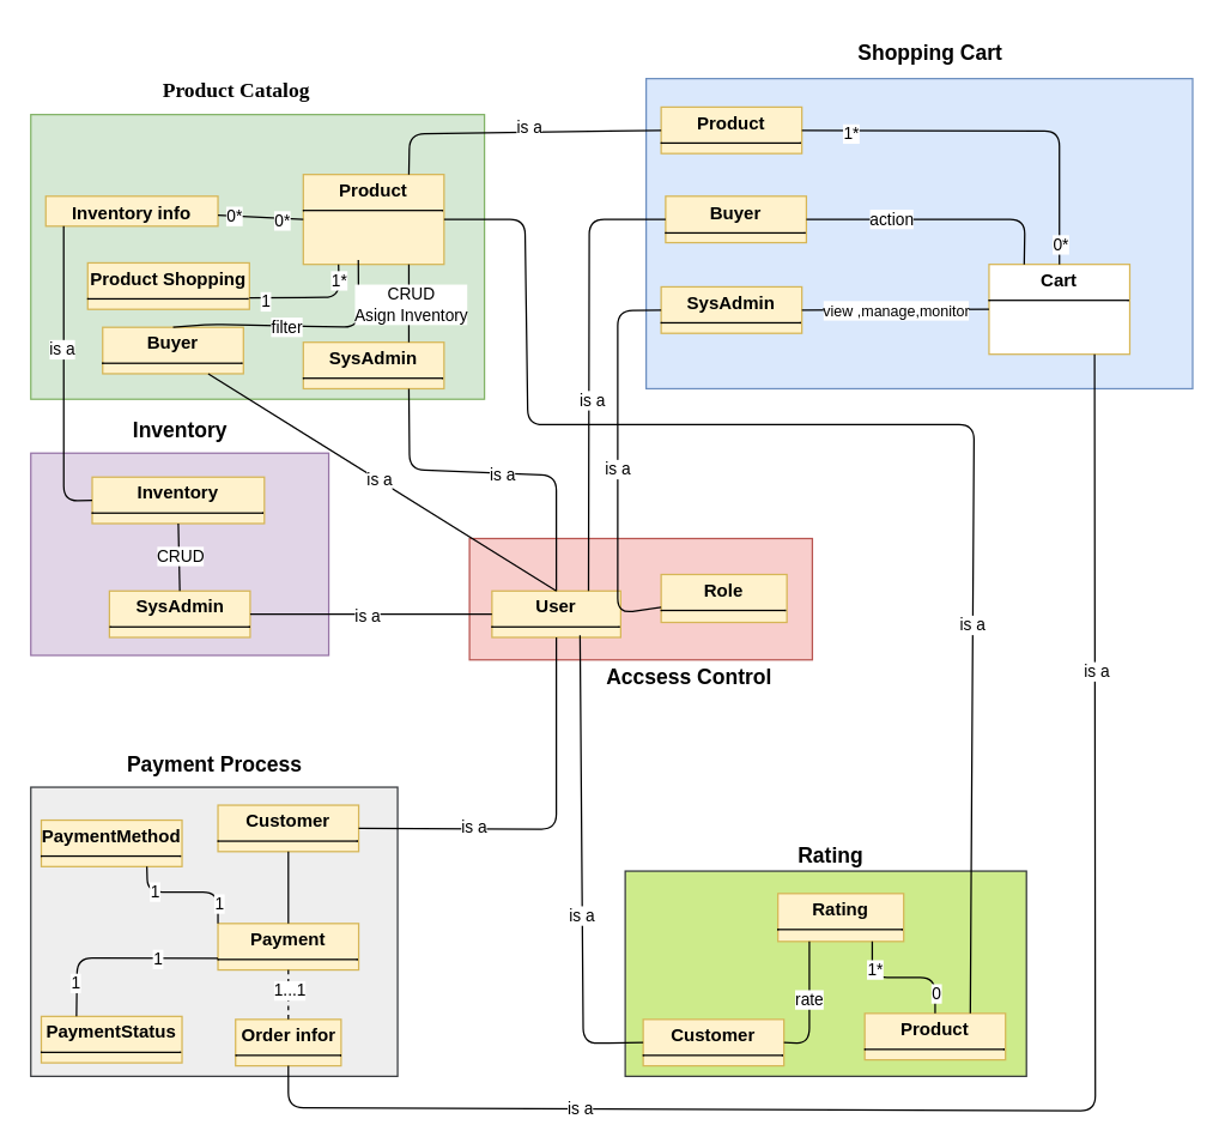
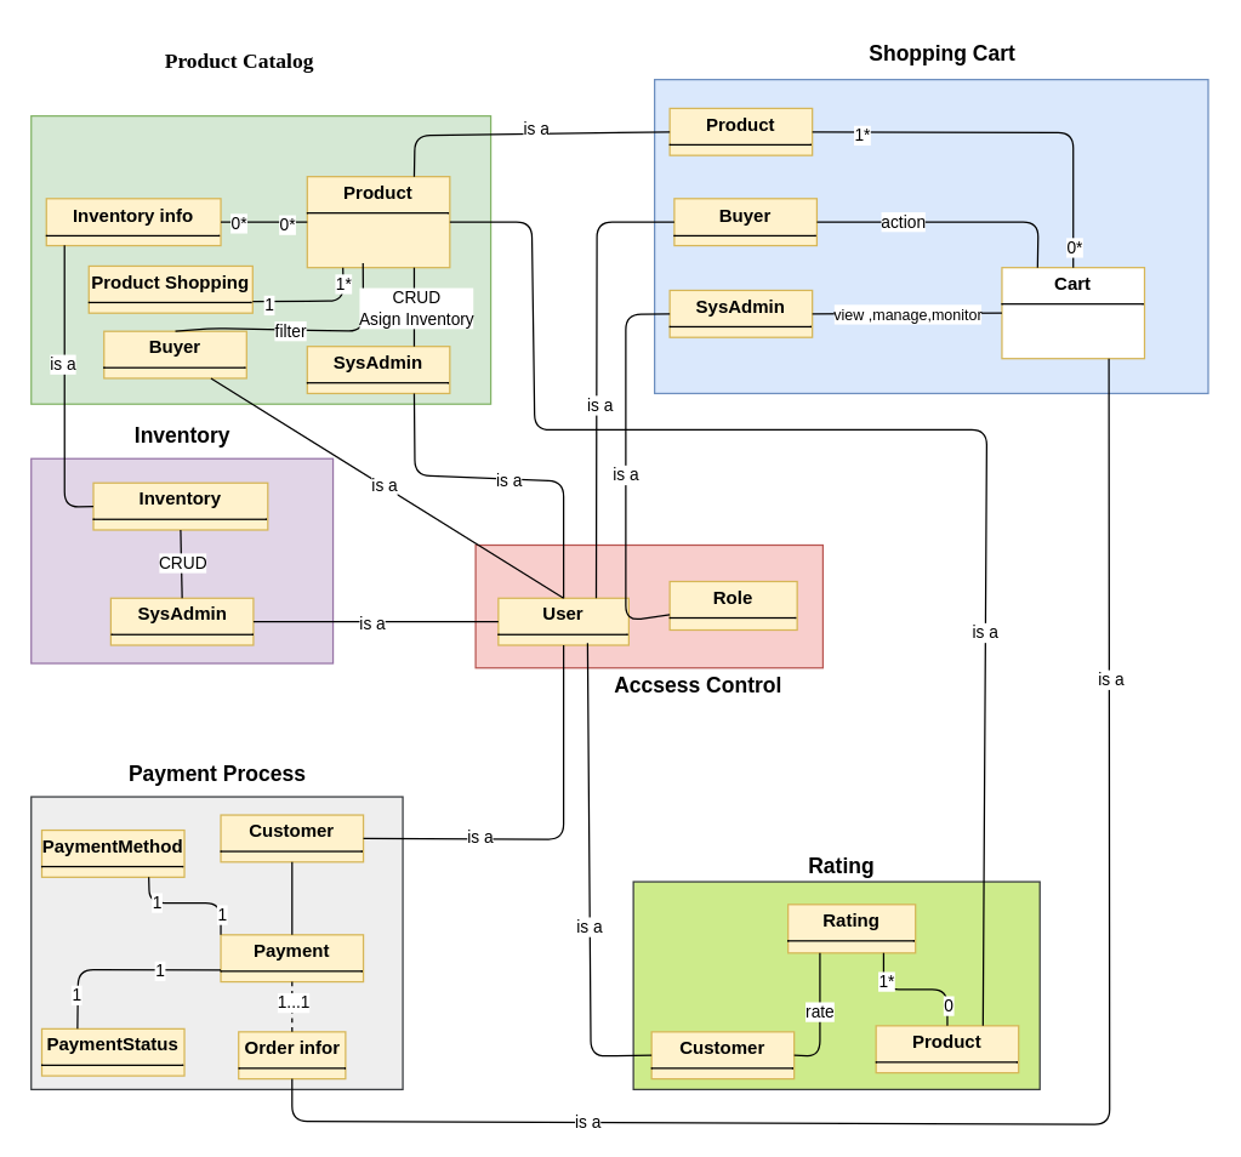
- <mxCell id="6" value="&lt;span id=&quot;docs-internal-guid-caf21a8d-7fff-bb1c-4ec3-5bf2409af63d&quot;&gt;&lt;span style=&quot;font-family: &amp;quot;Times New Roman&amp;quot;, serif; background-color: transparent; font-variant-numeric: normal; font-variant-east-asian: normal; font-variant-alternates: normal; font-variant-position: normal; font-variant-emoji: normal; vertical-align: baseline; white-space-collapse: preserve;&quot;&gt;&lt;b style=&quot;&quot;&gt;&lt;font style=&quot;font-size: 14px;&quot;&gt;Product Catalog&lt;/font&gt;&lt;/b&gt;&lt;/span&gt;&lt;/span&gt;" style="text;html=1;align=center;verticalAlign=middle;whiteSpace=wrap;rounded=0;" vertex="1" parent="1"><mxGeometry x="96" y="46" width="123" height="30" as="geometry" /></mxCell>
+ <mxCell id="6" value="&lt;span id=&quot;docs-internal-guid-caf21a8d-7fff-bb1c-4ec3-5bf2409af63d&quot;&gt;&lt;span style=&quot;font-family: &amp;quot;Times New Roman&amp;quot;, serif; background-color: transparent; font-variant-numeric: normal; font-variant-east-asian: normal; font-variant-alternates: normal; font-variant-position: normal; font-variant-emoji: normal; vertical-align: baseline; white-space-collapse: preserve;&quot;&gt;&lt;b style=&quot;&quot;&gt;&lt;font style=&quot;font-size: 14px;&quot;&gt;Product Catalog&lt;/font&gt;&lt;/b&gt;&lt;/span&gt;&lt;/span&gt;" style="text;html=1;align=center;verticalAlign=middle;whiteSpace=wrap;rounded=0;" vertex="1" parent="1"><mxGeometry x="96" y="26" width="123" height="30" as="geometry" /></mxCell>
- <mxCell id="31" value="&lt;p style=&quot;margin: 4px 0px 0px; text-align: center;&quot;&gt;&lt;b&gt;Inventory info&lt;/b&gt;&lt;/p&gt;&lt;hr size=&quot;1&quot; style=&quot;border-style:solid;&quot;&gt;&lt;p style=&quot;margin:0px;margin-left:8px;&quot;&gt;&lt;br&gt;&lt;/p&gt;" style="verticalAlign=top;align=left;overflow=fill;html=1;whiteSpace=wrap;fillColor=#fff2cc;strokeColor=#d6b656;" vertex="1" parent="1"><mxGeometry x="30" y="130.5" width="115" height="20" as="geometry" /></mxCell>
+ <mxCell id="31" value="&lt;p style=&quot;margin: 4px 0px 0px; text-align: center;&quot;&gt;&lt;b&gt;Inventory info&lt;/b&gt;&lt;/p&gt;&lt;hr size=&quot;1&quot; style=&quot;border-style:solid;&quot;&gt;&lt;p style=&quot;margin:0px;margin-left:8px;&quot;&gt;&lt;br&gt;&lt;/p&gt;" style="verticalAlign=top;align=left;overflow=fill;html=1;whiteSpace=wrap;fillColor=#fff2cc;strokeColor=#d6b656;" vertex="1" parent="1"><mxGeometry x="30" y="130.5" width="115" height="31" as="geometry" /></mxCell>
